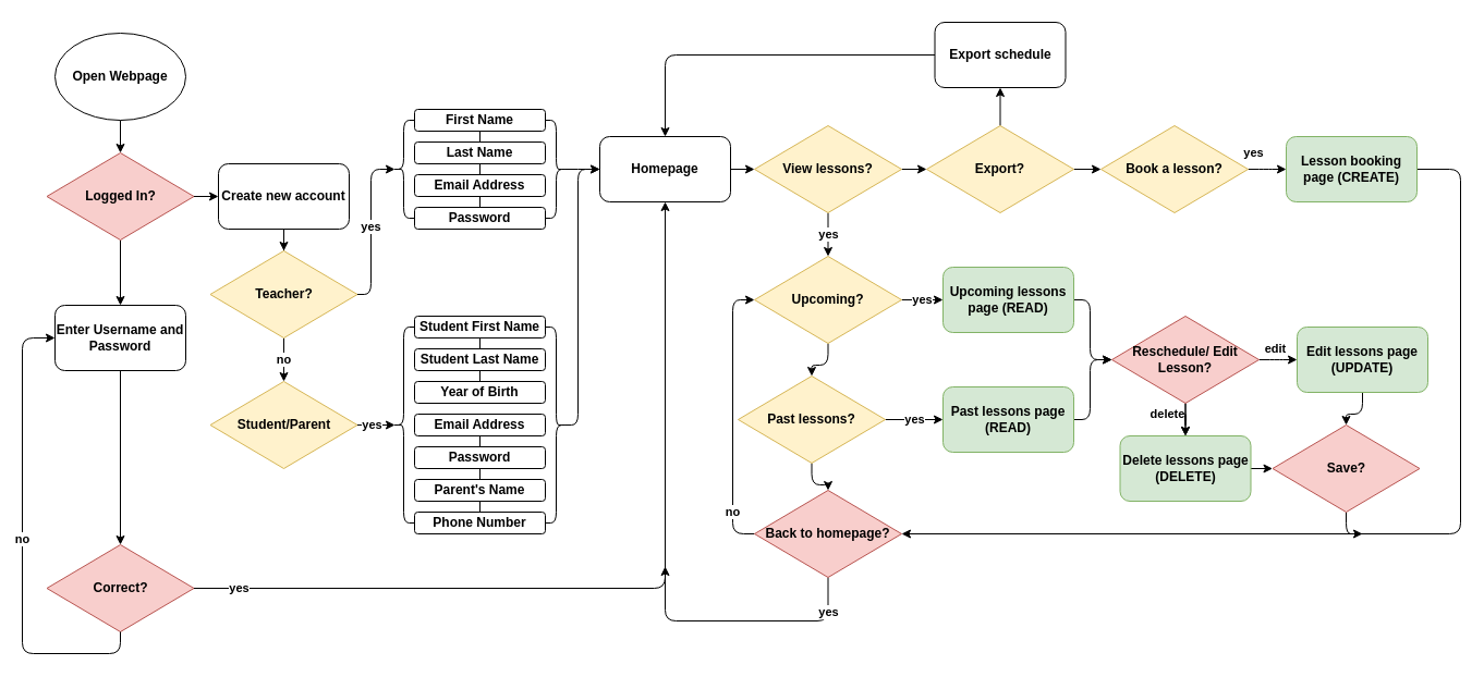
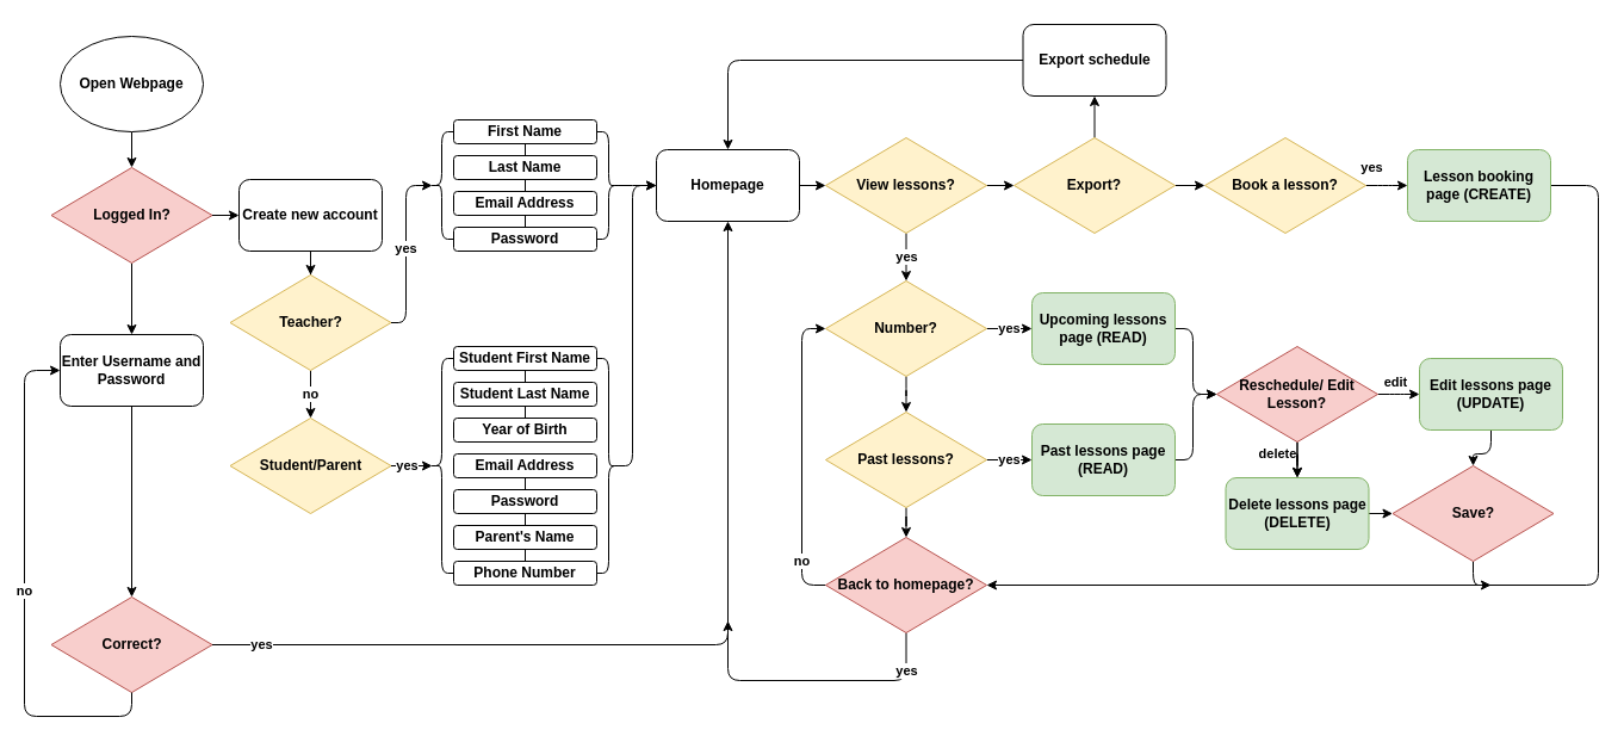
- <mxCell id="56" value="Upcoming?" style="rhombus;whiteSpace=wrap;html=1;fillColor=#fff2cc;strokeColor=#d6b656;fontStyle=1" parent="1" vertex="1"><mxGeometry x="692" y="235" width="135" height="80" as="geometry" /></mxCell>
+ <mxCell id="56" value="Number?" style="rhombus;whiteSpace=wrap;html=1;fillColor=#fff2cc;strokeColor=#d6b656;fontStyle=1" parent="1" vertex="1"><mxGeometry x="692" y="235" width="135" height="80" as="geometry" /></mxCell>
- <mxCell id="59" value="Past lessons?" style="rhombus;whiteSpace=wrap;html=1;fillColor=#fff2cc;strokeColor=#d6b656;fontStyle=1" parent="1" vertex="1"><mxGeometry x="677" y="345" width="135" height="80" as="geometry" /></mxCell>
+ <mxCell id="59" value="Past lessons?" style="rhombus;whiteSpace=wrap;html=1;fillColor=#fff2cc;strokeColor=#d6b656;fontStyle=1" parent="1" vertex="1"><mxGeometry x="692" y="345" width="135" height="80" as="geometry" /></mxCell>
